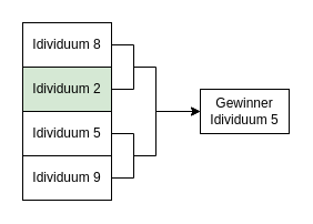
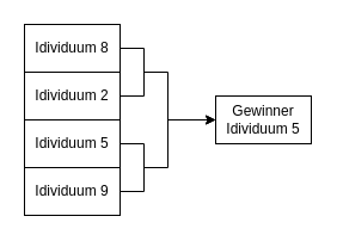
- <mxCell id="3" value="Idividuum 2" style="rounded=0;whiteSpace=wrap;html=1;fillColor=#d5e8d4;" vertex="1" parent="1"><mxGeometry x="20" y="60" width="80" height="40" as="geometry" /></mxCell>
+ <mxCell id="3" value="Idividuum 2" style="rounded=0;whiteSpace=wrap;html=1;" vertex="1" parent="1"><mxGeometry x="20" y="60" width="80" height="40" as="geometry" /></mxCell>
